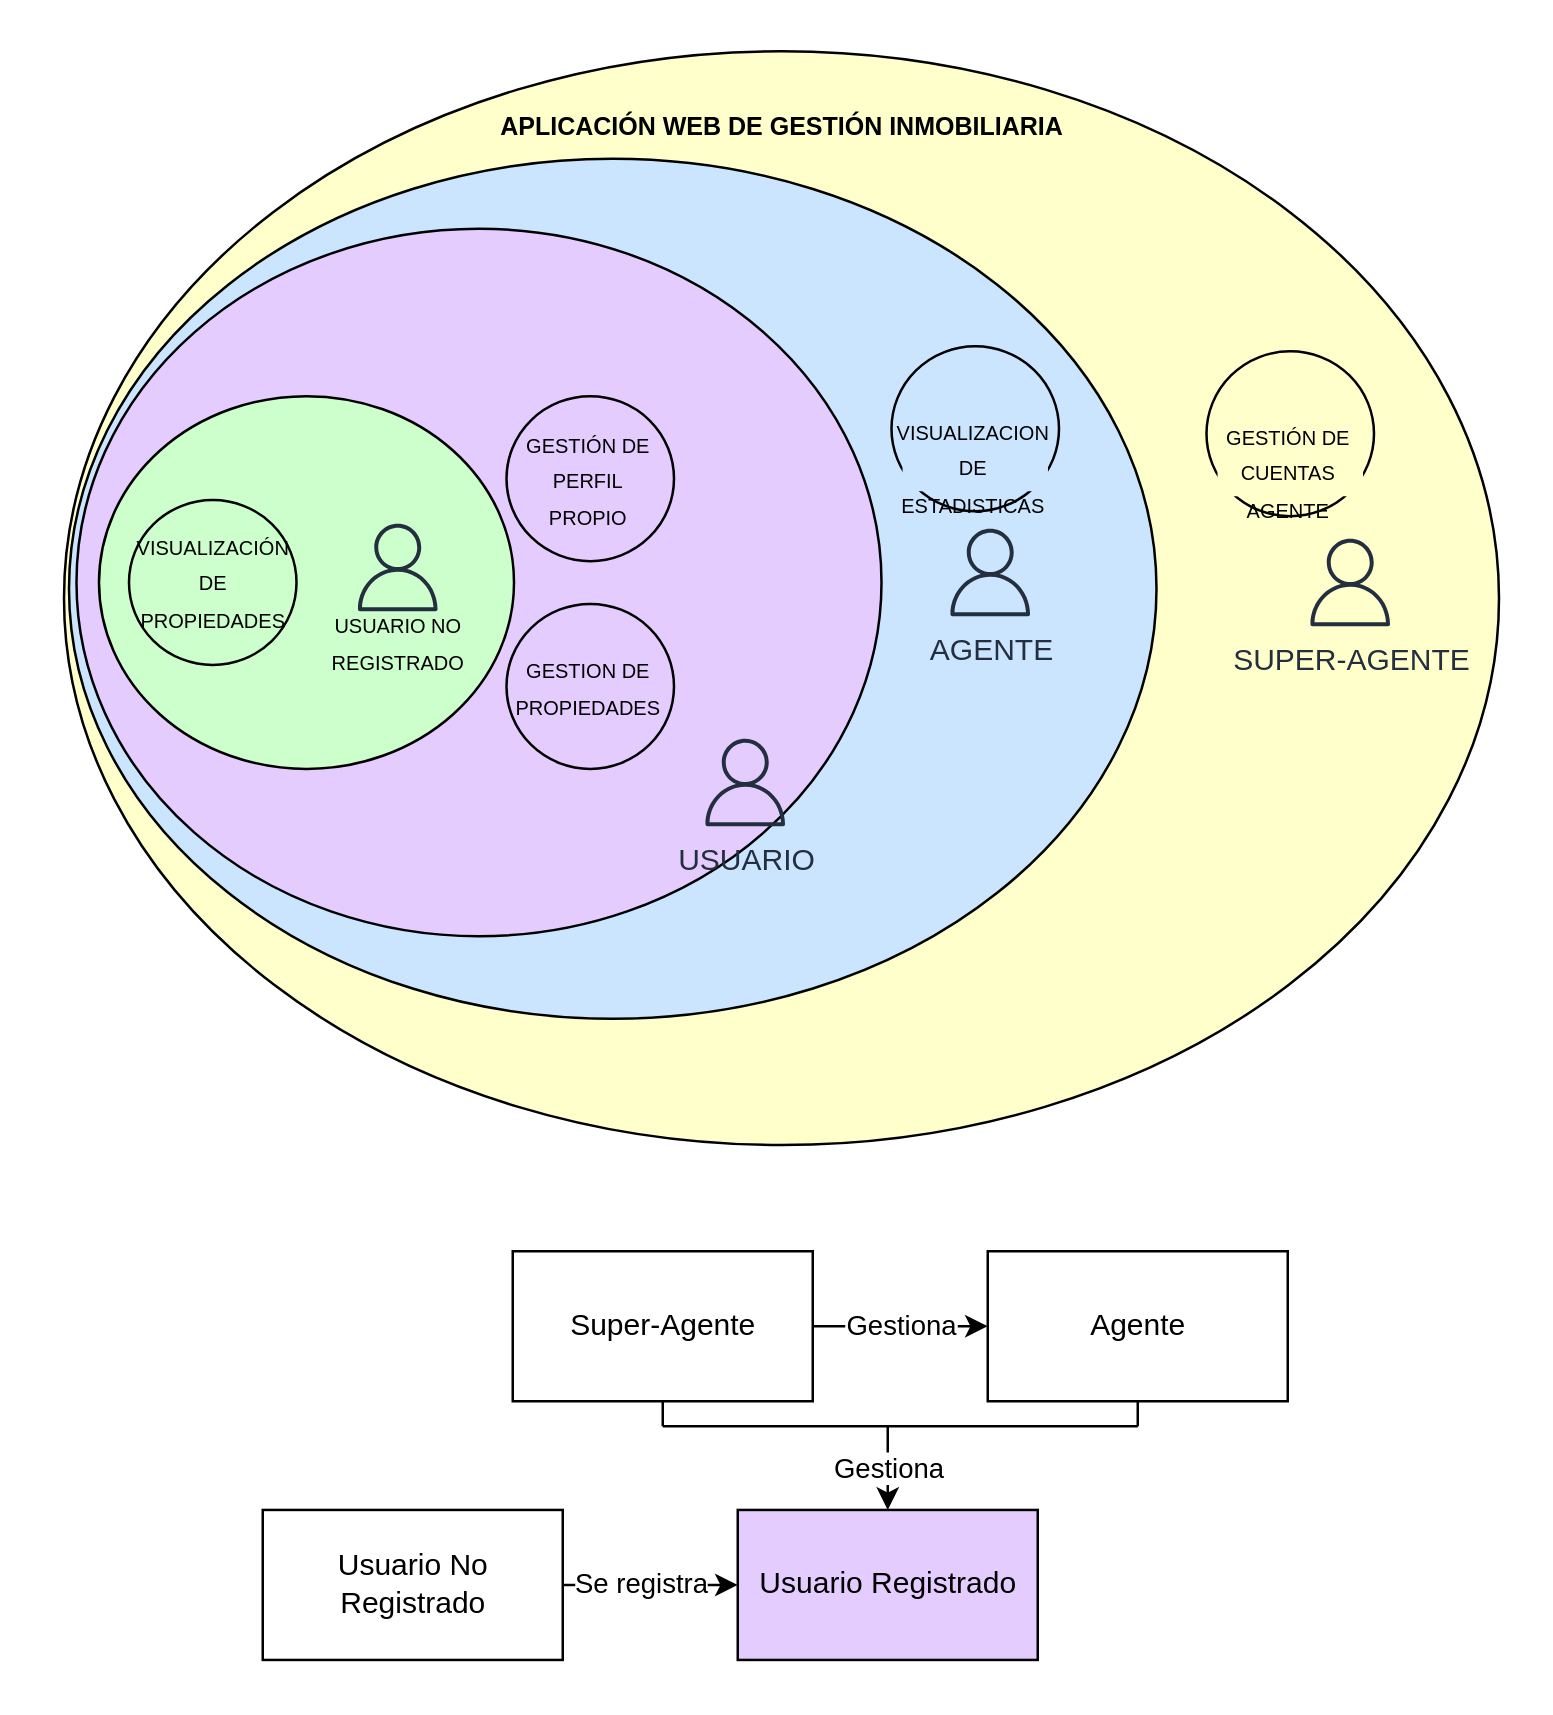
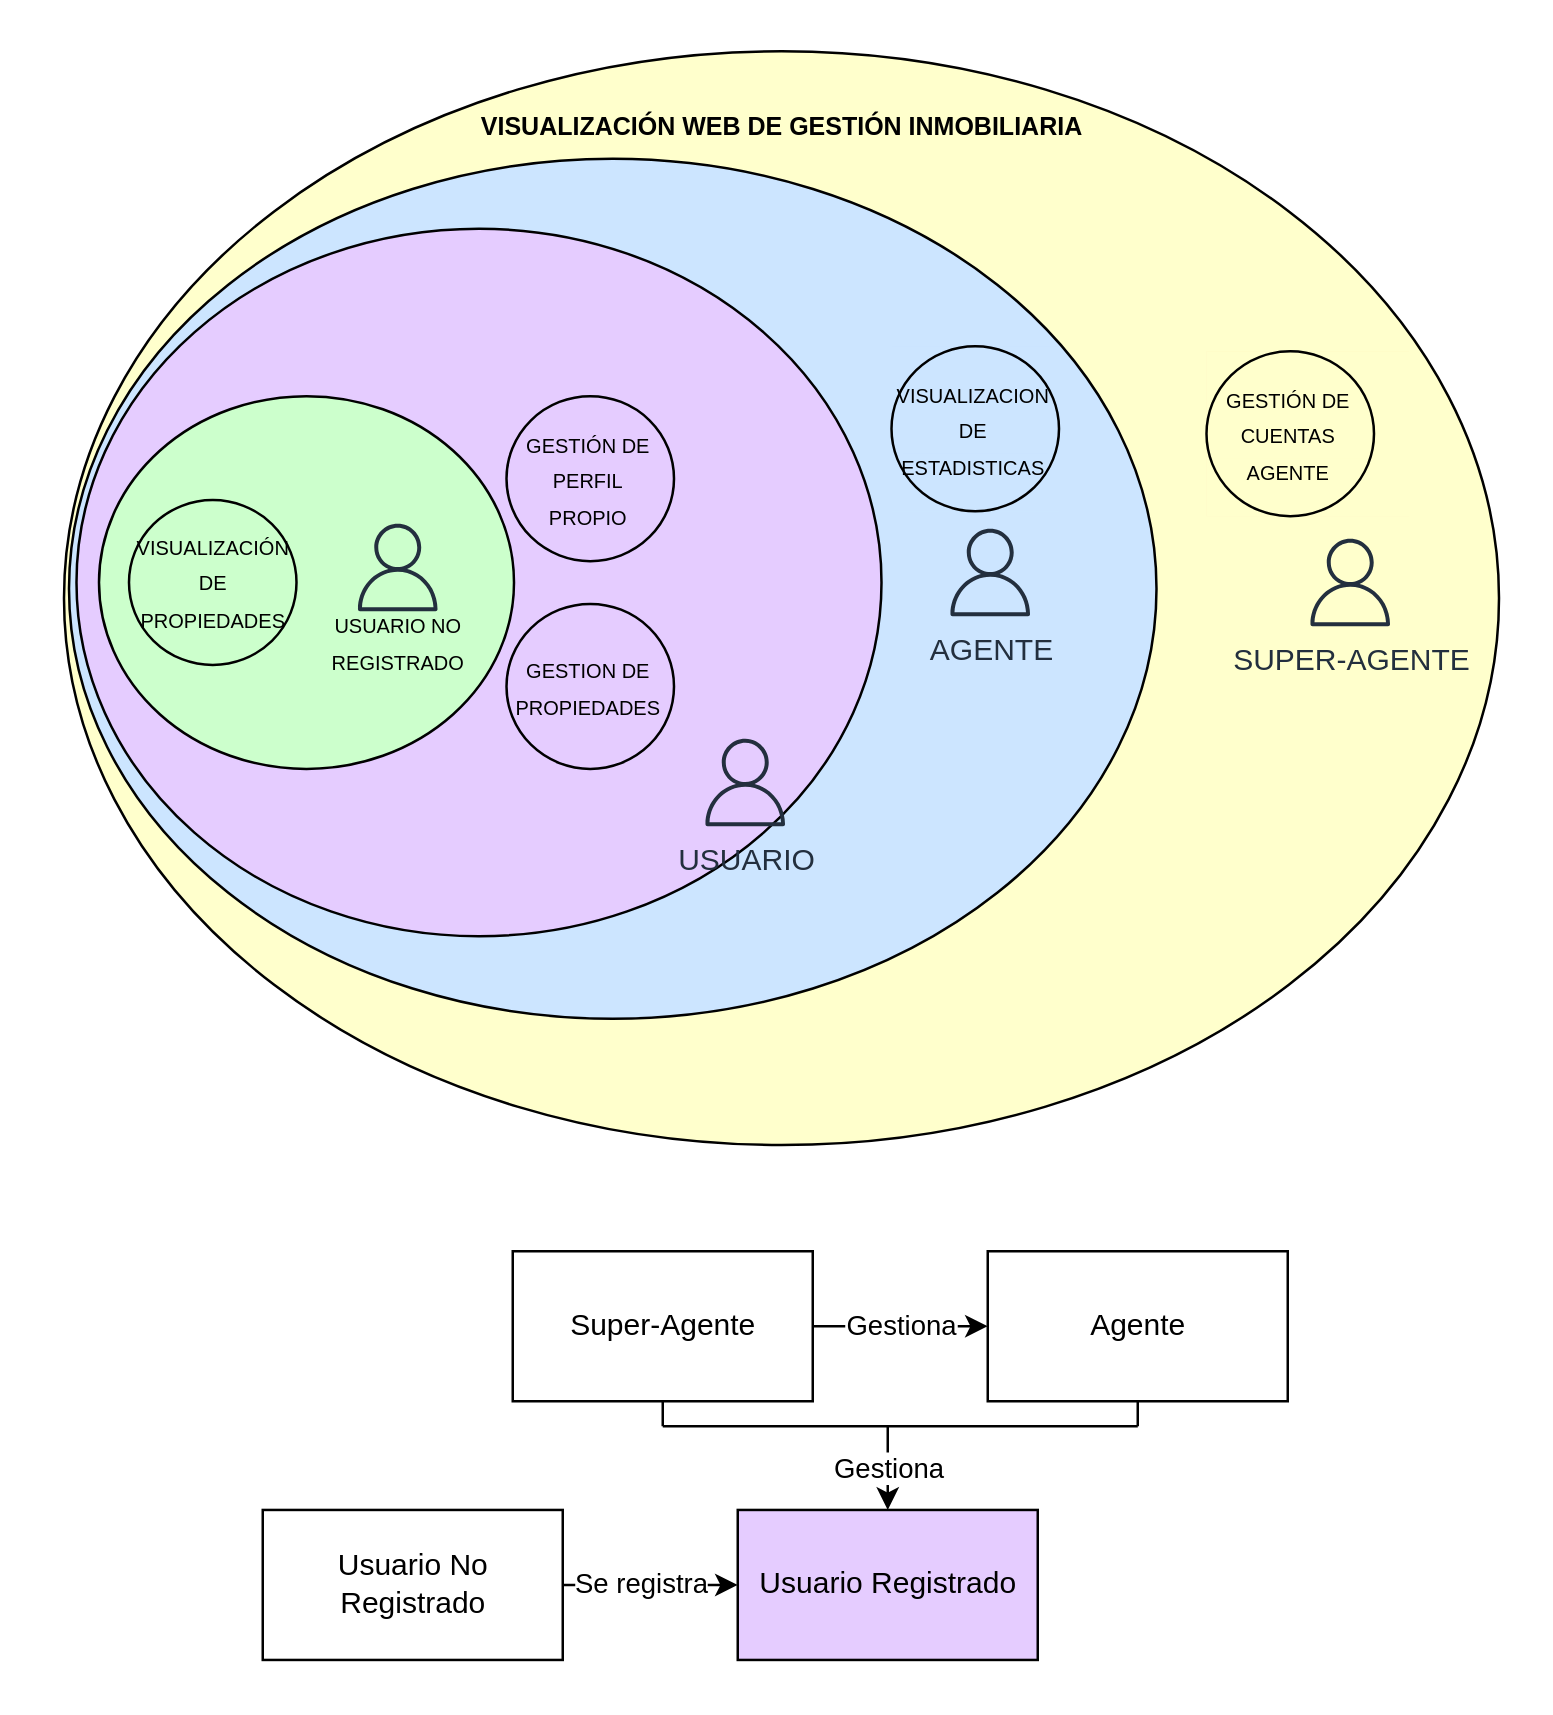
- <mxCell id="25" value="&lt;font style=&quot;font-size: 10px&quot;&gt;&lt;b&gt;APLICACIÓN WEB DE GESTIÓN INMOBILIARIA&lt;/b&gt;&lt;/font&gt;" style="text;html=1;strokeColor=none;fillColor=none;align=center;verticalAlign=middle;whiteSpace=wrap;rounded=0;" vertex="1" parent="2"><mxGeometry x="160.5" width="263" height="37" as="geometry" /></mxCell>
+ <mxCell id="25" value="&lt;font style=&quot;font-size: 10px&quot;&gt;&lt;b&gt;VISUALIZACIÓN WEB DE GESTIÓN INMOBILIARIA&lt;/b&gt;&lt;/font&gt;" style="text;html=1;strokeColor=none;fillColor=none;align=center;verticalAlign=middle;whiteSpace=wrap;rounded=0;" vertex="1" parent="2"><mxGeometry x="160.5" width="263" height="37" as="geometry" /></mxCell>
- <mxCell id="21" value="&lt;font style=&quot;font-size: 8px&quot;&gt;VISUALIZACION&lt;br&gt;DE&lt;br&gt;ESTADISTICAS&lt;/font&gt;" style="text;html=1;strokeColor=none;fillColor=#CCE5FF;align=center;verticalAlign=middle;whiteSpace=wrap;rounded=0;" vertex="1" parent="18"><mxGeometry x="4.42" y="38" width="58.17" height="20" as="geometry" /></mxCell>
+ <mxCell id="21" value="&lt;font style=&quot;font-size: 8px&quot;&gt;VISUALIZACION&lt;br&gt;DE&lt;br&gt;ESTADISTICAS&lt;/font&gt;" style="text;html=1;strokeColor=none;fillColor=#CCE5FF;align=center;verticalAlign=middle;whiteSpace=wrap;rounded=0;" vertex="1" parent="18"><mxGeometry x="4.42" y="23" width="58.17" height="20" as="geometry" /></mxCell>
- <mxCell id="30" value="&lt;font style=&quot;font-size: 8px&quot;&gt;GESTIÓN DE&lt;br&gt;CUENTAS&lt;br&gt;AGENTE&lt;br&gt;&lt;/font&gt;" style="text;html=1;strokeColor=none;fillColor=#FFFFCC;align=center;verticalAlign=middle;whiteSpace=wrap;rounded=0;" vertex="1" parent="27"><mxGeometry x="4.42" y="38" width="58.17" height="20" as="geometry" /></mxCell>
+ <mxCell id="30" value="&lt;font style=&quot;font-size: 8px&quot;&gt;GESTIÓN DE&lt;br&gt;CUENTAS&lt;br&gt;AGENTE&lt;br&gt;&lt;/font&gt;" style="text;html=1;strokeColor=none;fillColor=#FFFFCC;align=center;verticalAlign=middle;whiteSpace=wrap;rounded=0;" vertex="1" parent="27"><mxGeometry x="4.42" y="23" width="58.17" height="20" as="geometry" /></mxCell>
